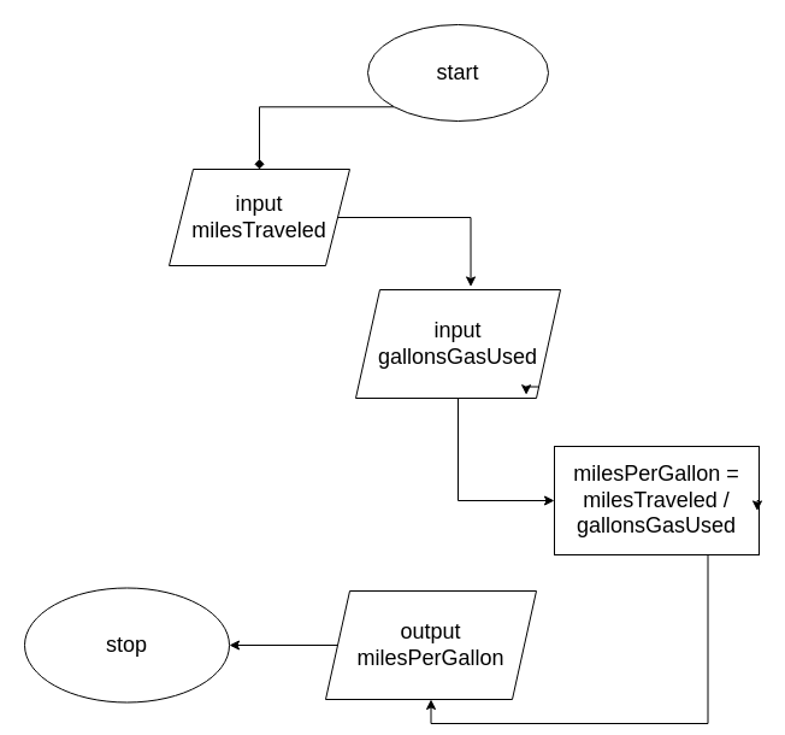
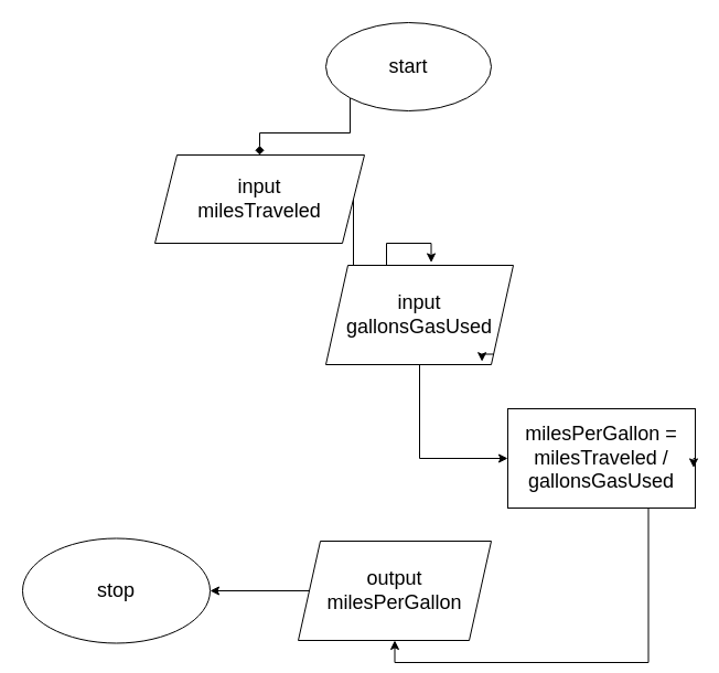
- <mxCell id="9" value="&lt;font style=&quot;font-size: 18px;&quot;&gt;start&lt;/font&gt;" style="shape=ellipse;html=1;dashed=0;whiteSpace=wrap;perimeter=ellipsePerimeter;" vertex="1" parent="1"><mxGeometry x="305" y="20" width="150" height="80" as="geometry" /></mxCell>
+ <mxCell id="9" value="&lt;font style=&quot;font-size: 18px;&quot;&gt;start&lt;/font&gt;" style="shape=ellipse;html=1;dashed=0;whiteSpace=wrap;perimeter=ellipsePerimeter;" vertex="1" parent="1"><mxGeometry x="295" y="20" width="150" height="80" as="geometry" /></mxCell>
- <mxCell id="2" value="&lt;font style=&quot;font-size: 18px;&quot;&gt;input&lt;/font&gt;&lt;div style=&quot;font-size: 18px;&quot;&gt;&lt;font style=&quot;font-size: 18px;&quot;&gt;milesTraveled&lt;/font&gt;&lt;/div&gt;" style="shape=parallelogram;perimeter=parallelogramPerimeter;whiteSpace=wrap;html=1;fixedSize=1;" vertex="1" parent="1"><mxGeometry x="140" y="140" width="150" height="80" as="geometry" /></mxCell>
+ <mxCell id="2" value="&lt;font style=&quot;font-size: 18px;&quot;&gt;input&lt;/font&gt;&lt;div style=&quot;font-size: 18px;&quot;&gt;&lt;font style=&quot;font-size: 18px;&quot;&gt;milesTraveled&lt;/font&gt;&lt;/div&gt;" style="shape=parallelogram;perimeter=parallelogramPerimeter;whiteSpace=wrap;html=1;fixedSize=1;" vertex="1" parent="1"><mxGeometry x="140" y="140" width="190" height="80" as="geometry" /></mxCell>
